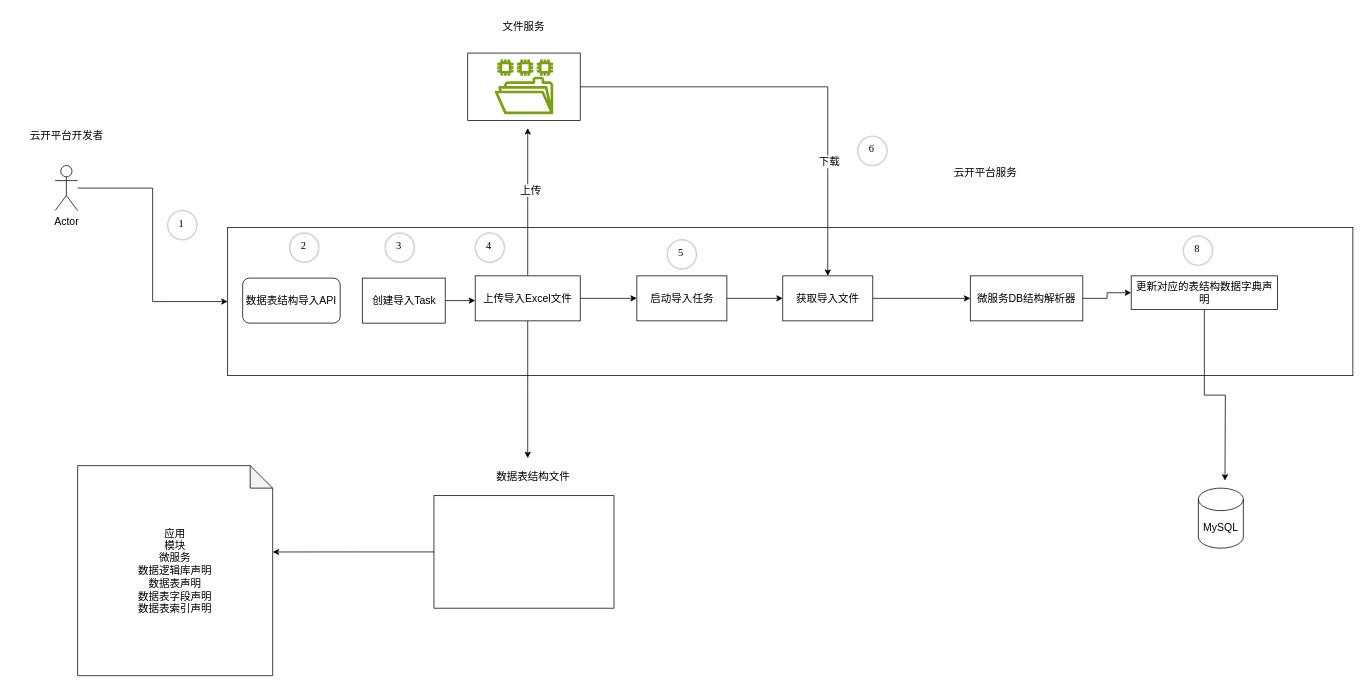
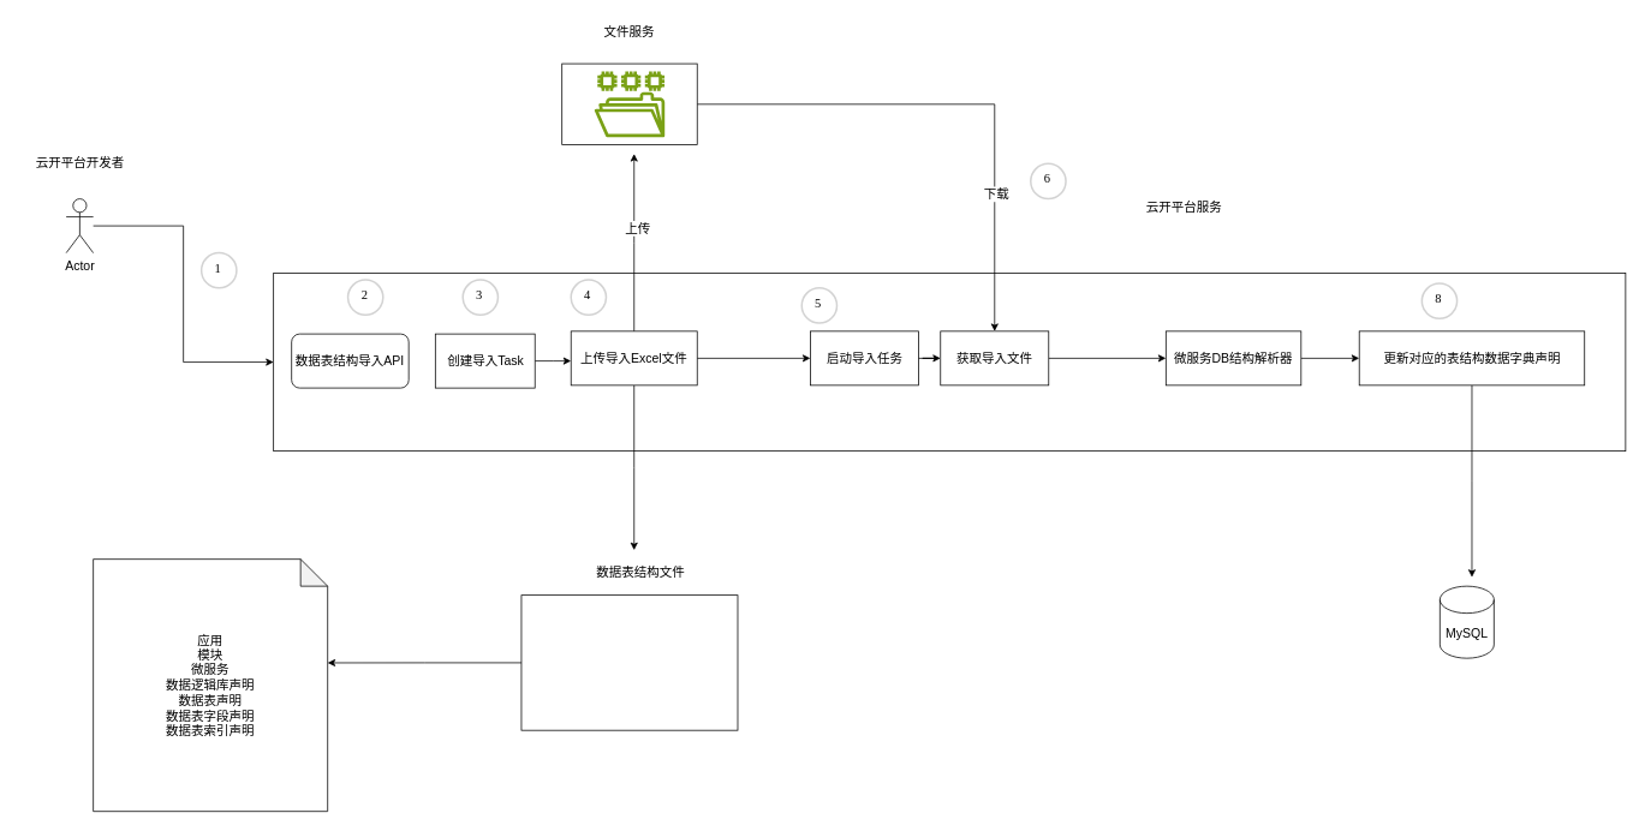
- <mxCell id="17" value="更新对应的表结构数据字典声明" style="rounded=0;whiteSpace=wrap;html=1;fontSize=14;" parent="1" vertex="1"><mxGeometry x="1507.5" y="367" width="195" height="45" as="geometry" /></mxCell>
+ <mxCell id="17" value="更新对应的表结构数据字典声明" style="rounded=0;whiteSpace=wrap;html=1;fontSize=14;" parent="1" vertex="1"><mxGeometry x="1507.5" y="367" width="250" height="60" as="geometry" /></mxCell>
- <mxCell id="13" value="启动导入任务" style="rounded=0;whiteSpace=wrap;html=1;fontSize=14;" parent="1" vertex="1"><mxGeometry x="848.5" y="367" width="120" height="60" as="geometry" /></mxCell>
+ <mxCell id="13" value="启动导入任务" style="rounded=0;whiteSpace=wrap;html=1;fontSize=14;" parent="1" vertex="1"><mxGeometry x="898.5" y="367" width="120" height="60" as="geometry" /></mxCell>
